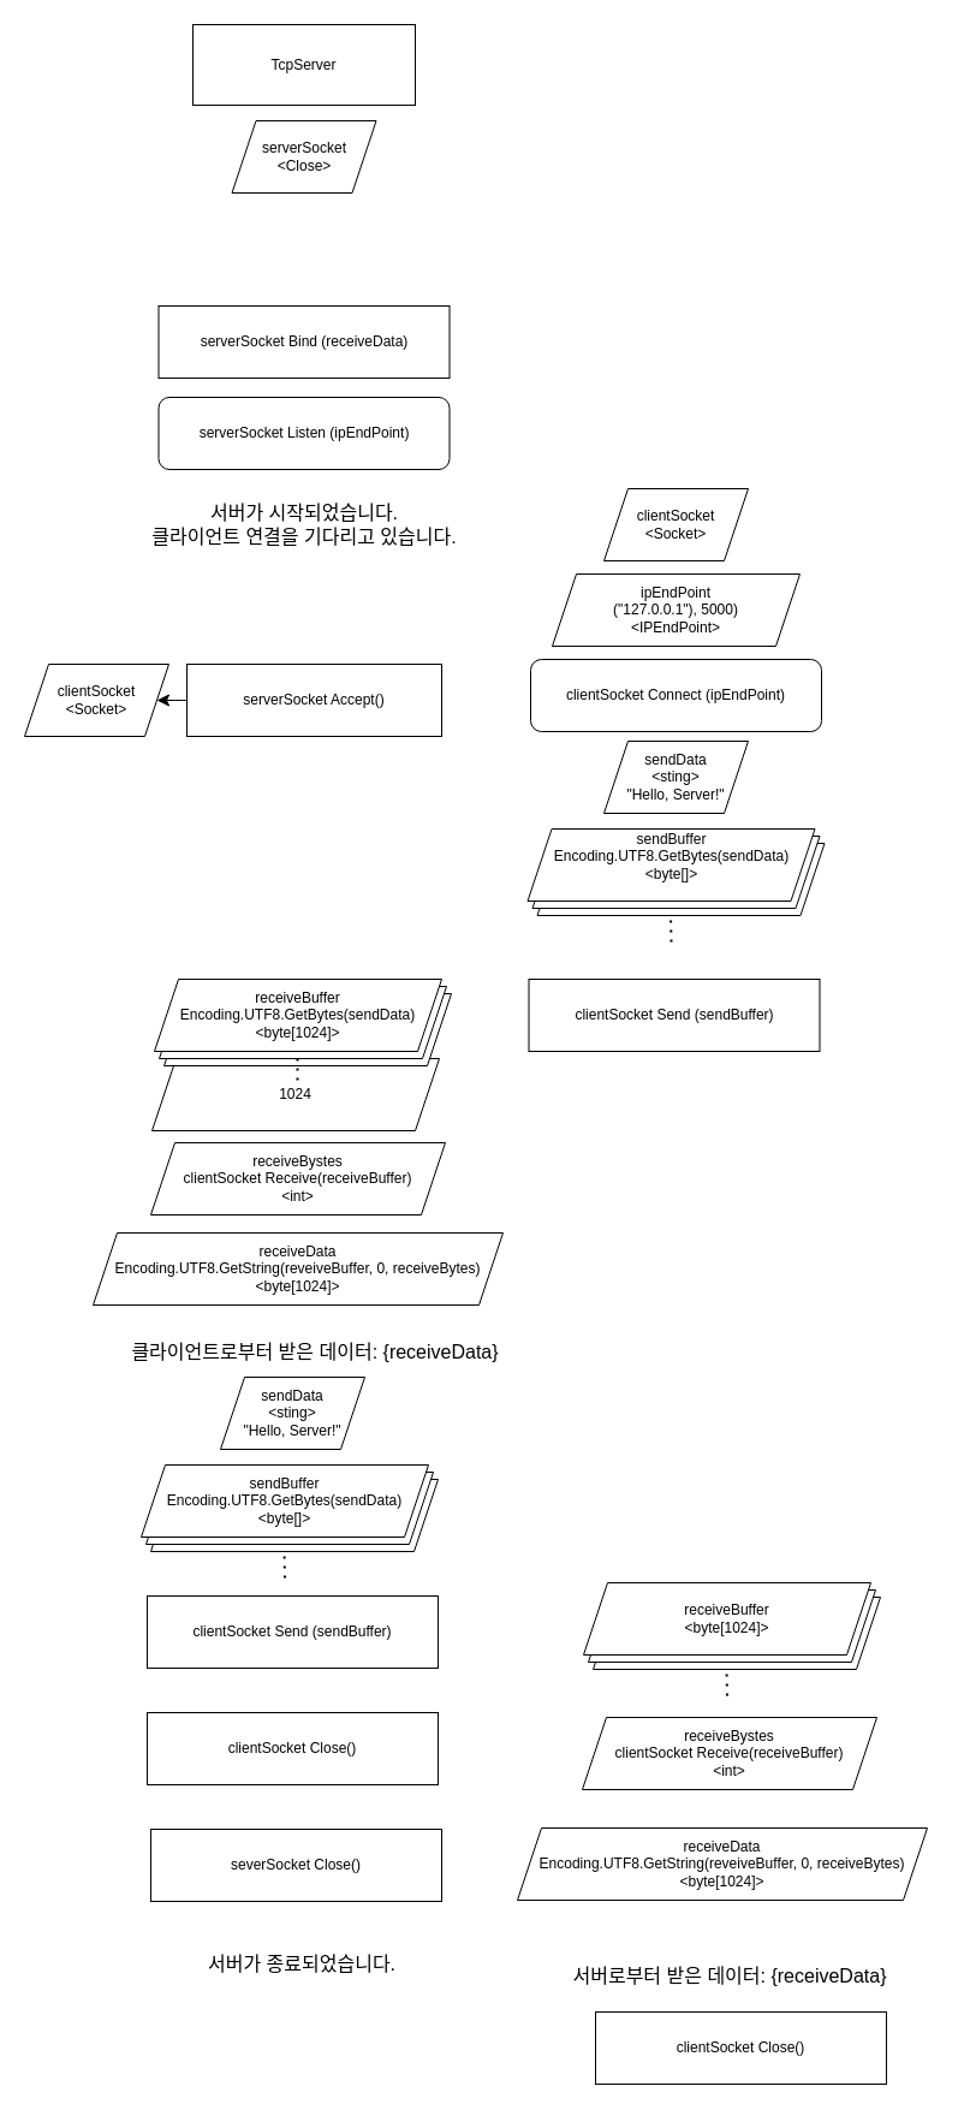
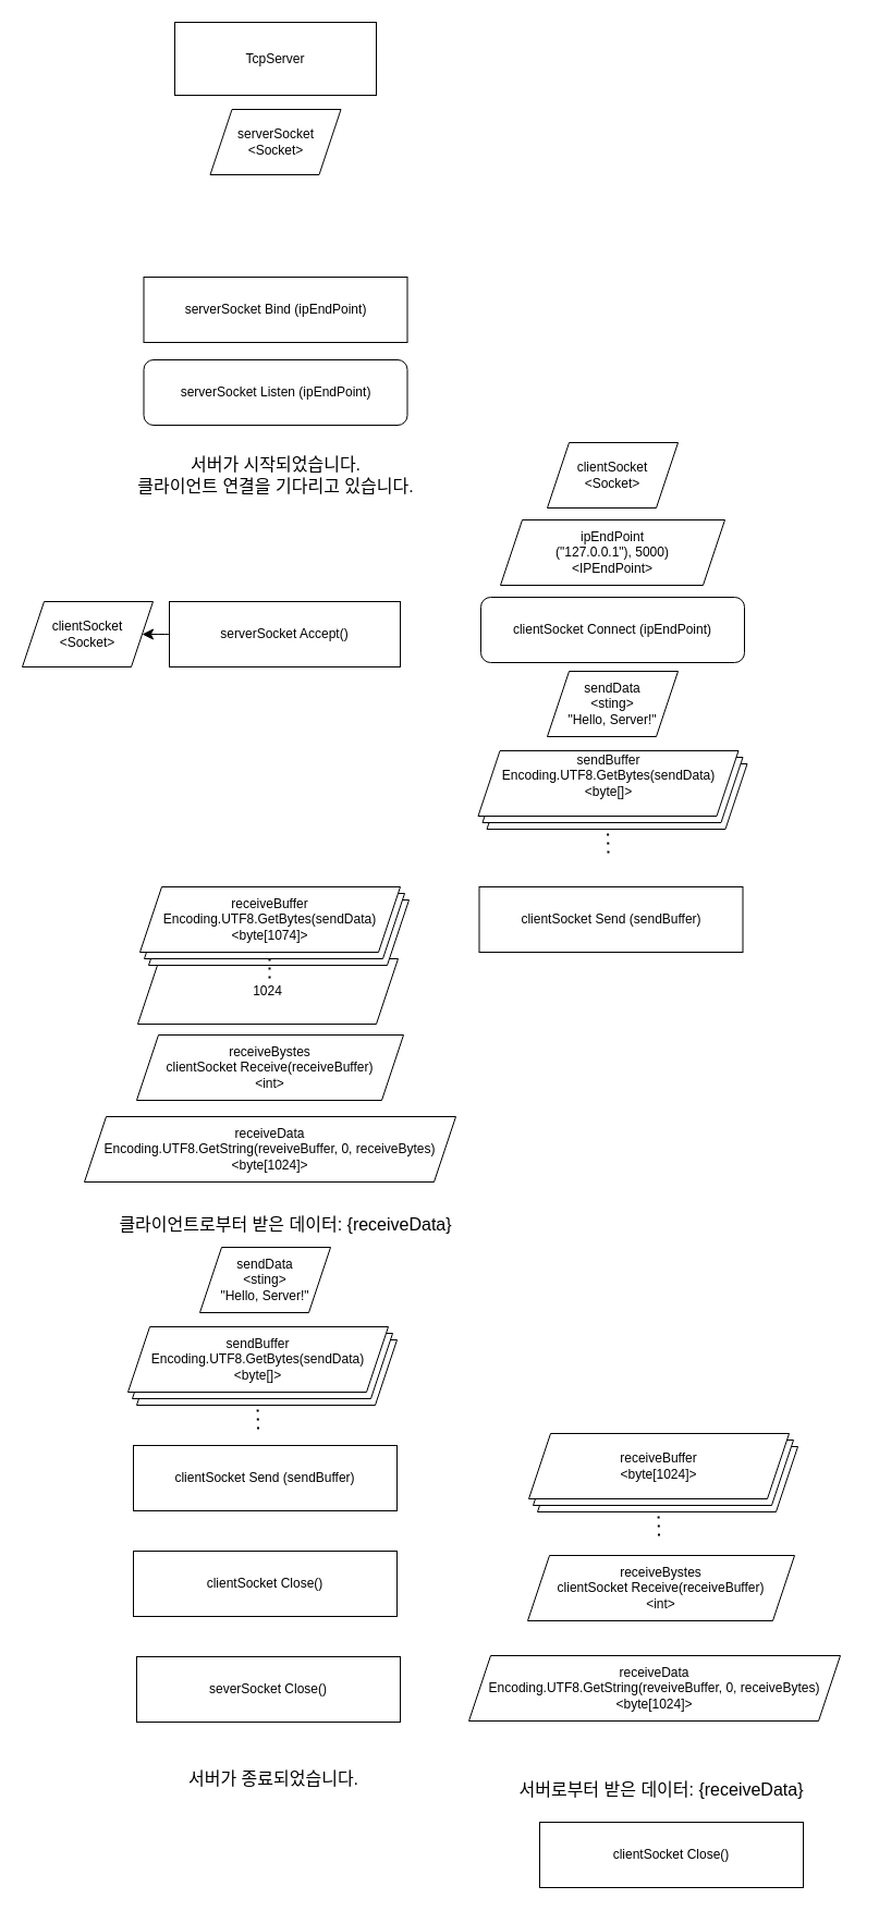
- <mxCell id="31" value="serverSocket&lt;br&gt;&amp;lt;Close&amp;gt;" style="shape=parallelogram;perimeter=parallelogramPerimeter;whiteSpace=wrap;html=1;fixedSize=1;" vertex="1" parent="29"><mxGeometry x="118" y="80" width="120" height="60" as="geometry" /></mxCell>
+ <mxCell id="31" value="serverSocket&lt;br&gt;&amp;lt;Socket&amp;gt;" style="shape=parallelogram;perimeter=parallelogramPerimeter;whiteSpace=wrap;html=1;fixedSize=1;" vertex="1" parent="29"><mxGeometry x="118" y="80" width="120" height="60" as="geometry" /></mxCell>
- <mxCell id="32" value="serverSocket Bind (receiveData)" style="rounded=0;whiteSpace=wrap;html=1;" vertex="1" parent="29"><mxGeometry x="57" y="234" width="242" height="60" as="geometry" /></mxCell>
+ <mxCell id="32" value="serverSocket Bind (ipEndPoint)" style="rounded=0;whiteSpace=wrap;html=1;" vertex="1" parent="29"><mxGeometry x="57" y="234" width="242" height="60" as="geometry" /></mxCell>
- <mxCell id="27" value="&lt;br&gt;&lt;span style=&quot;color: rgb(0, 0, 0); font-family: Helvetica; font-size: 12px; font-style: normal; font-variant-ligatures: normal; font-variant-caps: normal; font-weight: 400; letter-spacing: normal; orphans: 2; text-align: center; text-indent: 0px; text-transform: none; widows: 2; word-spacing: 0px; -webkit-text-stroke-width: 0px; background-color: rgb(255, 255, 255); text-decoration-thickness: initial; text-decoration-style: initial; text-decoration-color: initial; float: none; display: inline !important;&quot;&gt;receiveBuffer&lt;/span&gt;&lt;br style=&quot;border-color: var(--border-color); color: rgb(0, 0, 0); font-family: Helvetica; font-size: 12px; font-style: normal; font-variant-ligatures: normal; font-variant-caps: normal; font-weight: 400; letter-spacing: normal; orphans: 2; text-align: center; text-indent: 0px; text-transform: none; widows: 2; word-spacing: 0px; -webkit-text-stroke-width: 0px; background-color: rgb(255, 255, 255); text-decoration-thickness: initial; text-decoration-style: initial; text-decoration-color: initial;&quot;&gt;&lt;span style=&quot;color: rgb(0, 0, 0); font-family: Helvetica; font-size: 12px; font-style: normal; font-variant-ligatures: normal; font-variant-caps: normal; font-weight: 400; letter-spacing: normal; orphans: 2; text-align: center; text-indent: 0px; text-transform: none; widows: 2; word-spacing: 0px; -webkit-text-stroke-width: 0px; background-color: rgb(255, 255, 255); text-decoration-thickness: initial; text-decoration-style: initial; text-decoration-color: initial; float: none; display: inline !important;&quot;&gt;Encoding.UTF8.GetBytes(sendData)&lt;/span&gt;&lt;br style=&quot;border-color: var(--border-color); color: rgb(0, 0, 0); font-family: Helvetica; font-size: 12px; font-style: normal; font-variant-ligatures: normal; font-variant-caps: normal; font-weight: 400; letter-spacing: normal; orphans: 2; text-align: center; text-indent: 0px; text-transform: none; widows: 2; word-spacing: 0px; -webkit-text-stroke-width: 0px; background-color: rgb(255, 255, 255); text-decoration-thickness: initial; text-decoration-style: initial; text-decoration-color: initial;&quot;&gt;&lt;span style=&quot;color: rgb(0, 0, 0); font-family: Helvetica; font-size: 12px; font-style: normal; font-variant-ligatures: normal; font-variant-caps: normal; font-weight: 400; letter-spacing: normal; orphans: 2; text-align: center; text-indent: 0px; text-transform: none; widows: 2; word-spacing: 0px; -webkit-text-stroke-width: 0px; background-color: rgb(255, 255, 255); text-decoration-thickness: initial; text-decoration-style: initial; text-decoration-color: initial; float: none; display: inline !important;&quot;&gt;&amp;lt;byte[1024]&amp;gt;&lt;/span&gt;&lt;div&gt;&lt;br/&gt;&lt;/div&gt;" style="shape=parallelogram;perimeter=parallelogramPerimeter;whiteSpace=wrap;html=1;fixedSize=1;" vertex="1" parent="23"><mxGeometry x="2" width="239" height="60" as="geometry" /></mxCell>
+ <mxCell id="27" value="&lt;br&gt;&lt;span style=&quot;color: rgb(0, 0, 0); font-family: Helvetica; font-size: 12px; font-style: normal; font-variant-ligatures: normal; font-variant-caps: normal; font-weight: 400; letter-spacing: normal; orphans: 2; text-align: center; text-indent: 0px; text-transform: none; widows: 2; word-spacing: 0px; -webkit-text-stroke-width: 0px; background-color: rgb(255, 255, 255); text-decoration-thickness: initial; text-decoration-style: initial; text-decoration-color: initial; float: none; display: inline !important;&quot;&gt;receiveBuffer&lt;/span&gt;&lt;br style=&quot;border-color: var(--border-color); color: rgb(0, 0, 0); font-family: Helvetica; font-size: 12px; font-style: normal; font-variant-ligatures: normal; font-variant-caps: normal; font-weight: 400; letter-spacing: normal; orphans: 2; text-align: center; text-indent: 0px; text-transform: none; widows: 2; word-spacing: 0px; -webkit-text-stroke-width: 0px; background-color: rgb(255, 255, 255); text-decoration-thickness: initial; text-decoration-style: initial; text-decoration-color: initial;&quot;&gt;&lt;span style=&quot;color: rgb(0, 0, 0); font-family: Helvetica; font-size: 12px; font-style: normal; font-variant-ligatures: normal; font-variant-caps: normal; font-weight: 400; letter-spacing: normal; orphans: 2; text-align: center; text-indent: 0px; text-transform: none; widows: 2; word-spacing: 0px; -webkit-text-stroke-width: 0px; background-color: rgb(255, 255, 255); text-decoration-thickness: initial; text-decoration-style: initial; text-decoration-color: initial; float: none; display: inline !important;&quot;&gt;Encoding.UTF8.GetBytes(sendData)&lt;/span&gt;&lt;br style=&quot;border-color: var(--border-color); color: rgb(0, 0, 0); font-family: Helvetica; font-size: 12px; font-style: normal; font-variant-ligatures: normal; font-variant-caps: normal; font-weight: 400; letter-spacing: normal; orphans: 2; text-align: center; text-indent: 0px; text-transform: none; widows: 2; word-spacing: 0px; -webkit-text-stroke-width: 0px; background-color: rgb(255, 255, 255); text-decoration-thickness: initial; text-decoration-style: initial; text-decoration-color: initial;&quot;&gt;&lt;span style=&quot;color: rgb(0, 0, 0); font-family: Helvetica; font-size: 12px; font-style: normal; font-variant-ligatures: normal; font-variant-caps: normal; font-weight: 400; letter-spacing: normal; orphans: 2; text-align: center; text-indent: 0px; text-transform: none; widows: 2; word-spacing: 0px; -webkit-text-stroke-width: 0px; background-color: rgb(255, 255, 255); text-decoration-thickness: initial; text-decoration-style: initial; text-decoration-color: initial; float: none; display: inline !important;&quot;&gt;&amp;lt;byte[1074]&amp;gt;&lt;/span&gt;&lt;div&gt;&lt;br/&gt;&lt;/div&gt;" style="shape=parallelogram;perimeter=parallelogramPerimeter;whiteSpace=wrap;html=1;fixedSize=1;" vertex="1" parent="23"><mxGeometry x="2" width="239" height="60" as="geometry" /></mxCell>
